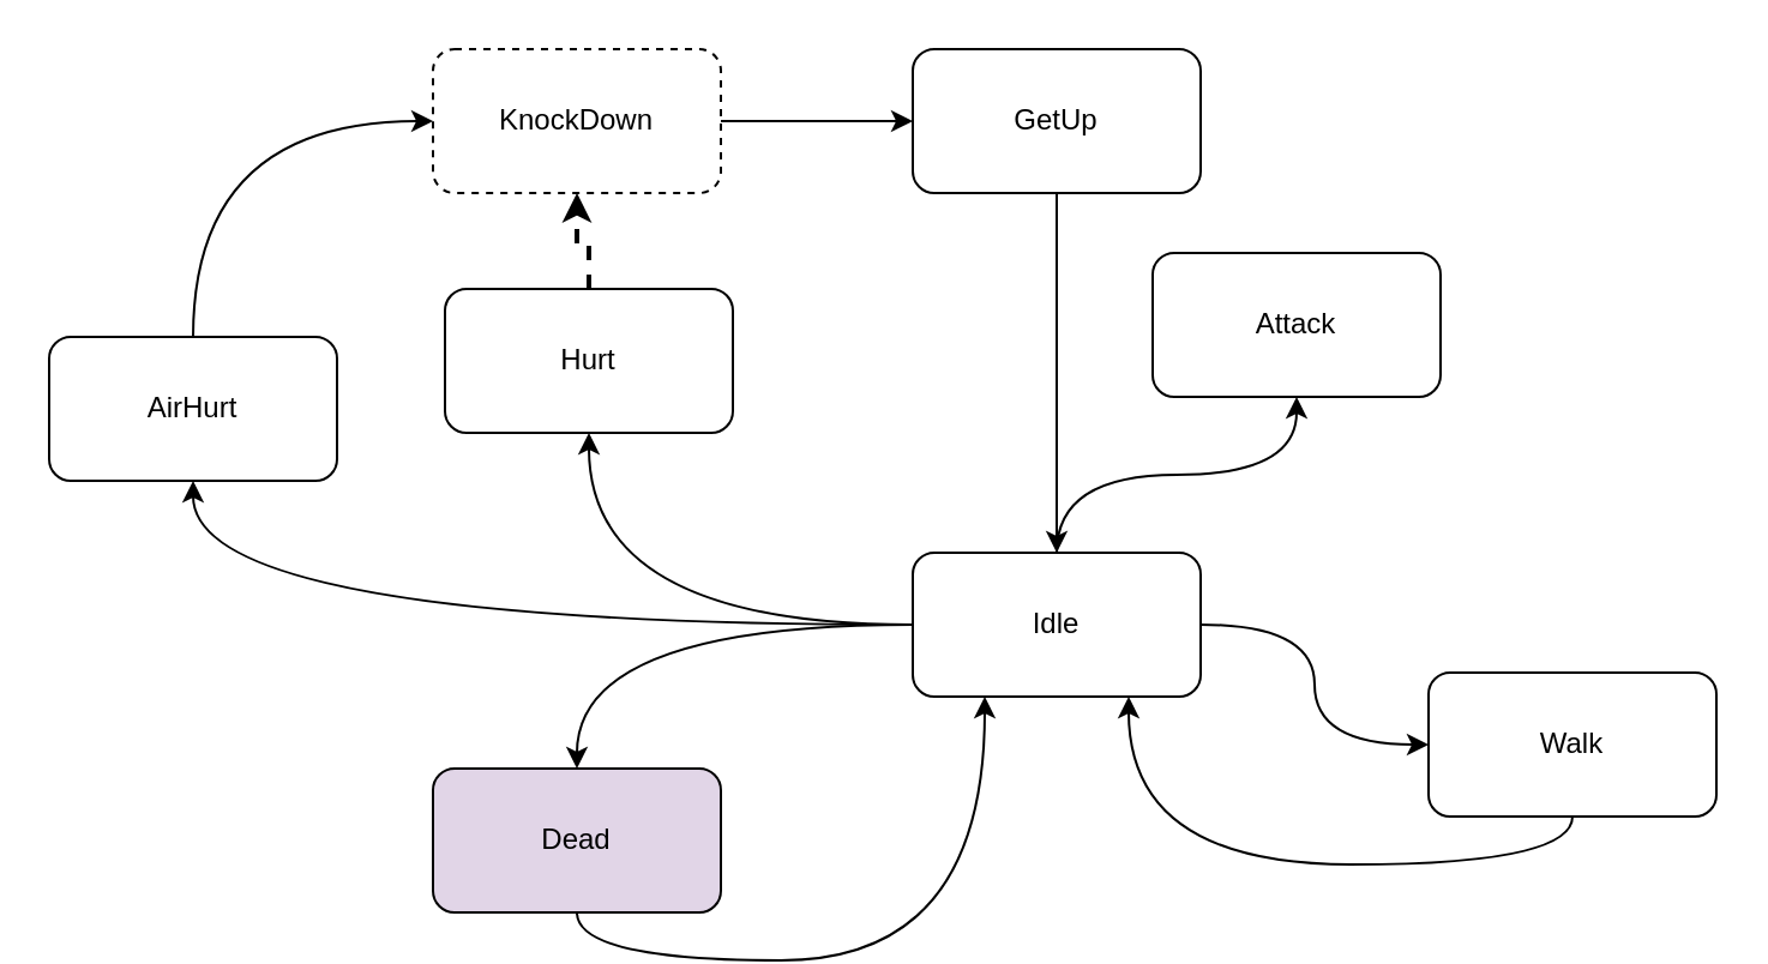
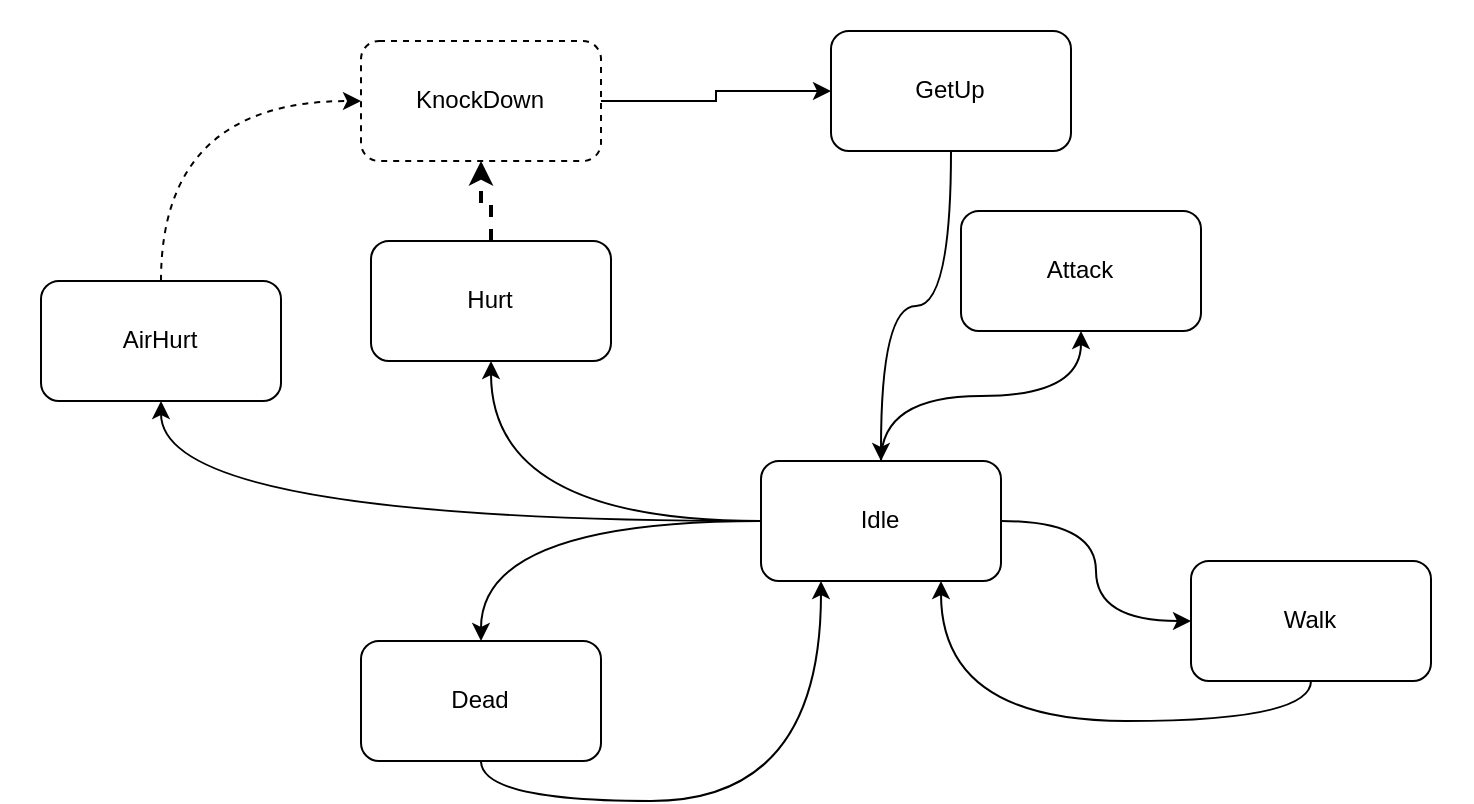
- <mxCell id="16" value="GetUp" style="rounded=1;whiteSpace=wrap;html=1;" parent="1" vertex="1"><mxGeometry x="380" y="20" width="120" height="60" as="geometry" /></mxCell>
+ <mxCell id="16" value="GetUp" style="rounded=1;whiteSpace=wrap;html=1;" parent="1" vertex="1"><mxGeometry x="415" y="15" width="120" height="60" as="geometry" /></mxCell>
- <mxCell id="19" style="edgeStyle=orthogonalEdgeStyle;curved=1;jumpStyle=none;orthogonalLoop=1;jettySize=auto;html=1;entryX=0;entryY=0.5;entryDx=0;entryDy=0;strokeWidth=1;exitX=0.5;exitY=0;exitDx=0;exitDy=0;" edge="1" parent="1" source="20" target="14"><mxGeometry relative="1" as="geometry" /></mxCell>
+ <mxCell id="19" style="edgeStyle=orthogonalEdgeStyle;curved=1;jumpStyle=none;orthogonalLoop=1;jettySize=auto;html=1;entryX=0;entryY=0.5;entryDx=0;entryDy=0;strokeWidth=1;exitX=0.5;exitY=0;exitDx=0;exitDy=0;dashed=1;" edge="1" parent="1" source="20" target="14"><mxGeometry relative="1" as="geometry" /></mxCell>
- <mxCell id="12" value="Dead" style="rounded=1;whiteSpace=wrap;html=1;fillColor=#e1d5e7;" parent="1" vertex="1"><mxGeometry x="180" y="320" width="120" height="60" as="geometry" /></mxCell>
+ <mxCell id="12" value="Dead" style="rounded=1;whiteSpace=wrap;html=1;" parent="1" vertex="1"><mxGeometry x="180" y="320" width="120" height="60" as="geometry" /></mxCell>
